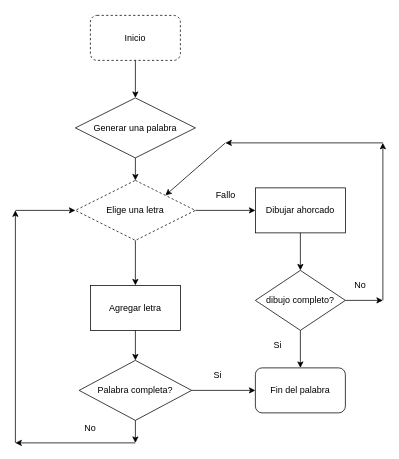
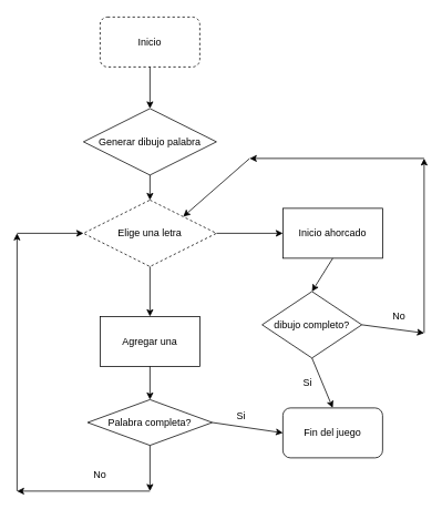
- <mxCell id="10" value="Generar una palabra" style="rhombus;whiteSpace=wrap;html=1;" vertex="1" parent="1"><mxGeometry x="100" y="130" width="160" height="80" as="geometry" /></mxCell>
+ <mxCell id="10" value="Generar dibujo palabra" style="rhombus;whiteSpace=wrap;html=1;" vertex="1" parent="1"><mxGeometry x="100" y="130" width="160" height="80" as="geometry" /></mxCell>
- <mxCell id="6" value="Fallo" style="text;html=1;align=center;verticalAlign=middle;resizable=0;points=[];autosize=1;" vertex="1" parent="1"><mxGeometry x="280" y="250" width="40" height="20" as="geometry" /></mxCell>
- <mxCell id="7" value="Dibujar ahorcado" style="rounded=0;whiteSpace=wrap;html=1;" vertex="1" parent="1"><mxGeometry x="340" y="250" width="120" height="60" as="geometry" /></mxCell>
+ <mxCell id="7" value="Inicio ahorcado" style="rounded=0;whiteSpace=wrap;html=1;" vertex="1" parent="1"><mxGeometry x="340" y="250" width="120" height="60" as="geometry" /></mxCell>
- <mxCell id="12" value="dibujo completo?" style="rhombus;whiteSpace=wrap;html=1;" vertex="1" parent="1"><mxGeometry x="340" y="360" width="120" height="80" as="geometry" /></mxCell>
+ <mxCell id="12" value="dibujo completo?" style="rhombus;whiteSpace=wrap;html=1;" vertex="1" parent="1"><mxGeometry x="315" y="350" width="120" height="80" as="geometry" /></mxCell>
- <mxCell id="9" value="Agregar letra" style="rounded=0;whiteSpace=wrap;html=1;" vertex="1" parent="1"><mxGeometry x="120" y="380" width="120" height="60" as="geometry" /></mxCell>
+ <mxCell id="9" value="Agregar una" style="rounded=0;whiteSpace=wrap;html=1;" vertex="1" parent="1"><mxGeometry x="120" y="380" width="120" height="60" as="geometry" /></mxCell>
- <mxCell id="22" value="Palabra completa?" style="rhombus;whiteSpace=wrap;html=1;" vertex="1" parent="1"><mxGeometry x="105" y="480" width="150" height="80" as="geometry" /></mxCell>
+ <mxCell id="22" value="Palabra completa?" style="rhombus;whiteSpace=wrap;html=1;" vertex="1" parent="1"><mxGeometry x="105" y="480" width="150" height="55" as="geometry" /></mxCell>
- <mxCell id="15" value="Fin del palabra" style="rounded=1;whiteSpace=wrap;html=1;" vertex="1" parent="1"><mxGeometry x="340" y="490" width="120" height="60" as="geometry" /></mxCell>
+ <mxCell id="15" value="Fin del juego" style="rounded=1;whiteSpace=wrap;html=1;" vertex="1" parent="1"><mxGeometry x="340" y="490" width="120" height="60" as="geometry" /></mxCell>
